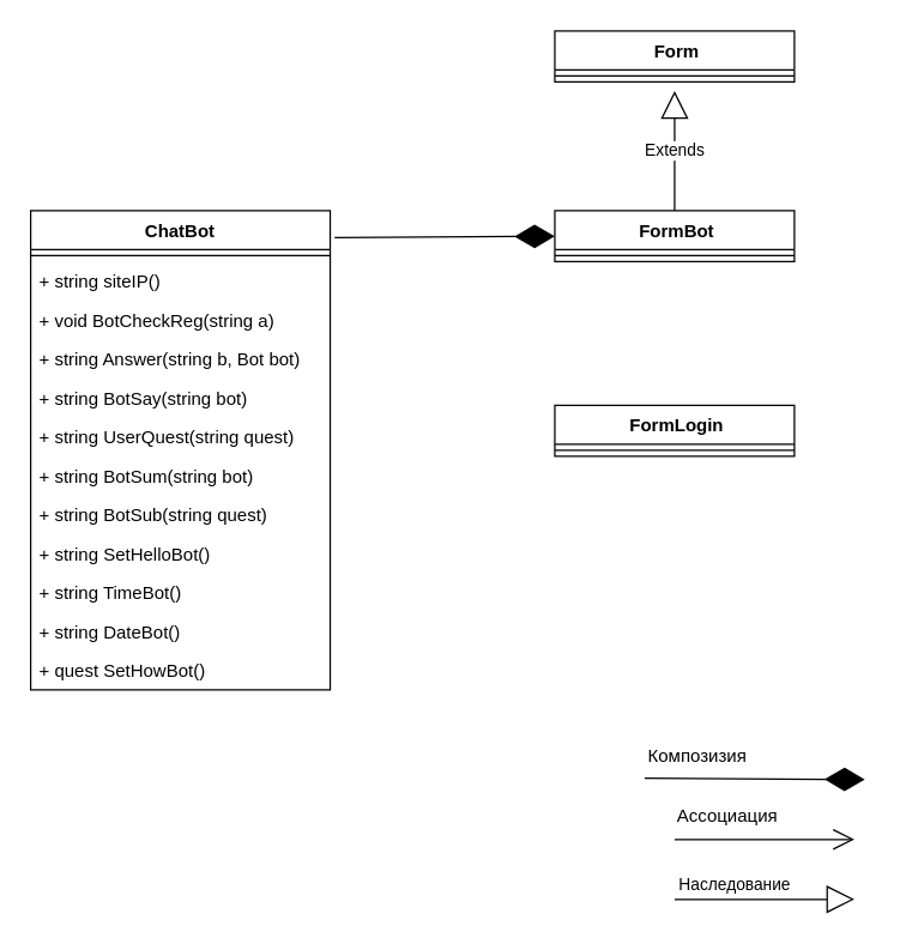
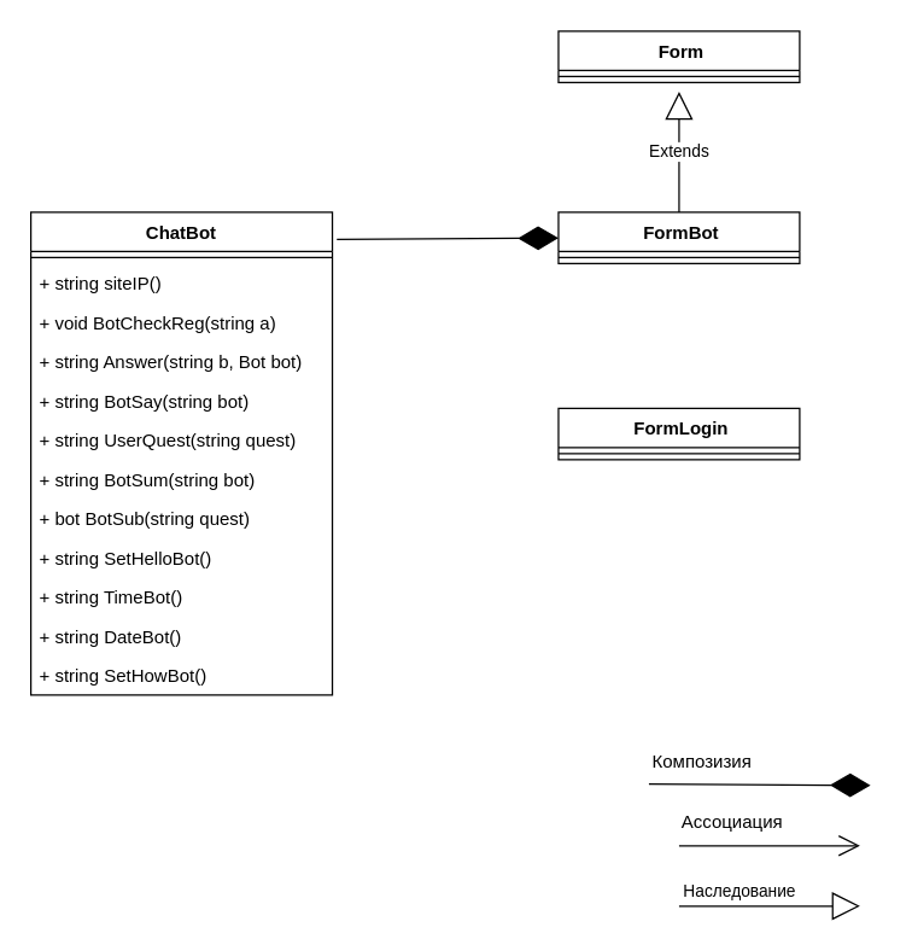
- <mxCell id="10" value="+ string BotSub(string quest)" style="text;strokeColor=none;fillColor=none;align=left;verticalAlign=top;spacingLeft=4;spacingRight=4;overflow=hidden;rotatable=0;points=[[0,0.5],[1,0.5]];portConstraint=eastwest;" parent="2" vertex="1"><mxGeometry y="190" width="200" height="26" as="geometry" /></mxCell>
+ <mxCell id="10" value="+ bot BotSub(string quest)" style="text;strokeColor=none;fillColor=none;align=left;verticalAlign=top;spacingLeft=4;spacingRight=4;overflow=hidden;rotatable=0;points=[[0,0.5],[1,0.5]];portConstraint=eastwest;" parent="2" vertex="1"><mxGeometry y="190" width="200" height="26" as="geometry" /></mxCell>
- <mxCell id="14" value="+ quest SetHowBot()" style="text;strokeColor=none;fillColor=none;align=left;verticalAlign=top;spacingLeft=4;spacingRight=4;overflow=hidden;rotatable=0;points=[[0,0.5],[1,0.5]];portConstraint=eastwest;" parent="2" vertex="1"><mxGeometry y="294" width="200" height="26" as="geometry" /></mxCell>
+ <mxCell id="14" value="+ string SetHowBot()" style="text;strokeColor=none;fillColor=none;align=left;verticalAlign=top;spacingLeft=4;spacingRight=4;overflow=hidden;rotatable=0;points=[[0,0.5],[1,0.5]];portConstraint=eastwest;" parent="2" vertex="1"><mxGeometry y="294" width="200" height="26" as="geometry" /></mxCell>
